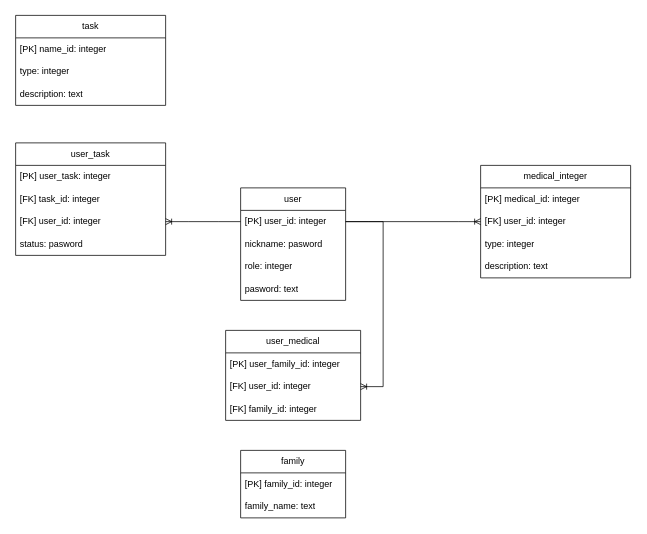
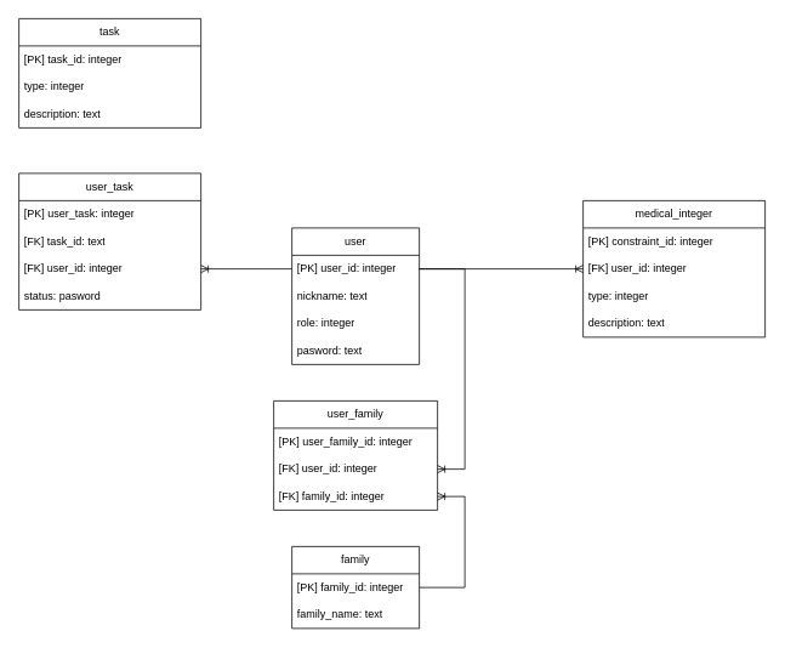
- <mxCell id="16" value="[PK] name_id: integer" style="text;strokeColor=none;fillColor=none;align=left;verticalAlign=middle;spacingLeft=4;spacingRight=4;overflow=hidden;points=[[0,0.5],[1,0.5]];portConstraint=eastwest;rotatable=0;whiteSpace=wrap;html=1;" vertex="1" parent="15"><mxGeometry y="30" width="200" height="30" as="geometry" /></mxCell>
+ <mxCell id="16" value="[PK] task_id: integer" style="text;strokeColor=none;fillColor=none;align=left;verticalAlign=middle;spacingLeft=4;spacingRight=4;overflow=hidden;points=[[0,0.5],[1,0.5]];portConstraint=eastwest;rotatable=0;whiteSpace=wrap;html=1;" vertex="1" parent="15"><mxGeometry y="30" width="200" height="30" as="geometry" /></mxCell>
- <mxCell id="27" value="[FK] task_id: integer" style="text;strokeColor=none;fillColor=none;align=left;verticalAlign=middle;spacingLeft=4;spacingRight=4;overflow=hidden;points=[[0,0.5],[1,0.5]];portConstraint=eastwest;rotatable=0;whiteSpace=wrap;html=1;" vertex="1" parent="25"><mxGeometry y="60" width="200" height="30" as="geometry" /></mxCell>
+ <mxCell id="27" value="[FK] task_id: text" style="text;strokeColor=none;fillColor=none;align=left;verticalAlign=middle;spacingLeft=4;spacingRight=4;overflow=hidden;points=[[0,0.5],[1,0.5]];portConstraint=eastwest;rotatable=0;whiteSpace=wrap;html=1;" vertex="1" parent="25"><mxGeometry y="60" width="200" height="30" as="geometry" /></mxCell>
- <mxCell id="8" value="[PK] medical_id: integer" style="text;strokeColor=none;fillColor=none;align=left;verticalAlign=middle;spacingLeft=4;spacingRight=4;overflow=hidden;points=[[0,0.5],[1,0.5]];portConstraint=eastwest;rotatable=0;whiteSpace=wrap;html=1;" vertex="1" parent="7"><mxGeometry y="30" width="200" height="30" as="geometry" /></mxCell>
+ <mxCell id="8" value="[PK] constraint_id: integer" style="text;strokeColor=none;fillColor=none;align=left;verticalAlign=middle;spacingLeft=4;spacingRight=4;overflow=hidden;points=[[0,0.5],[1,0.5]];portConstraint=eastwest;rotatable=0;whiteSpace=wrap;html=1;" vertex="1" parent="7"><mxGeometry y="30" width="200" height="30" as="geometry" /></mxCell>
- <mxCell id="4" value="nickname: pasword" style="text;strokeColor=none;fillColor=none;align=left;verticalAlign=middle;spacingLeft=4;spacingRight=4;overflow=hidden;points=[[0,0.5],[1,0.5]];portConstraint=eastwest;rotatable=0;whiteSpace=wrap;html=1;" vertex="1" parent="2"><mxGeometry y="60" width="140" height="30" as="geometry" /></mxCell>
+ <mxCell id="4" value="nickname: text" style="text;strokeColor=none;fillColor=none;align=left;verticalAlign=middle;spacingLeft=4;spacingRight=4;overflow=hidden;points=[[0,0.5],[1,0.5]];portConstraint=eastwest;rotatable=0;whiteSpace=wrap;html=1;" vertex="1" parent="2"><mxGeometry y="60" width="140" height="30" as="geometry" /></mxCell>
- <mxCell id="19" value="user_medical" style="swimlane;fontStyle=0;childLayout=stackLayout;horizontal=1;startSize=30;horizontalStack=0;resizeParent=1;resizeParentMax=0;resizeLast=0;collapsible=1;marginBottom=0;whiteSpace=wrap;html=1;" vertex="1" parent="1"><mxGeometry x="300" y="440" width="180" height="120" as="geometry" /></mxCell>
+ <mxCell id="19" value="user_family" style="swimlane;fontStyle=0;childLayout=stackLayout;horizontal=1;startSize=30;horizontalStack=0;resizeParent=1;resizeParentMax=0;resizeLast=0;collapsible=1;marginBottom=0;whiteSpace=wrap;html=1;" vertex="1" parent="1"><mxGeometry x="300" y="440" width="180" height="120" as="geometry" /></mxCell>
+ <mxCell id="24" value="" style="edgeStyle=entityRelationEdgeStyle;fontSize=12;html=1;endArrow=ERoneToMany;rounded=0;exitX=1;exitY=0.5;exitDx=0;exitDy=0;" edge="1" parent="1" source="13" target="22"><mxGeometry width="100" height="100" relative="1" as="geometry"><mxPoint x="470" y="305" as="sourcePoint" /><mxPoint x="490" y="525" as="targetPoint" /></mxGeometry></mxCell>
